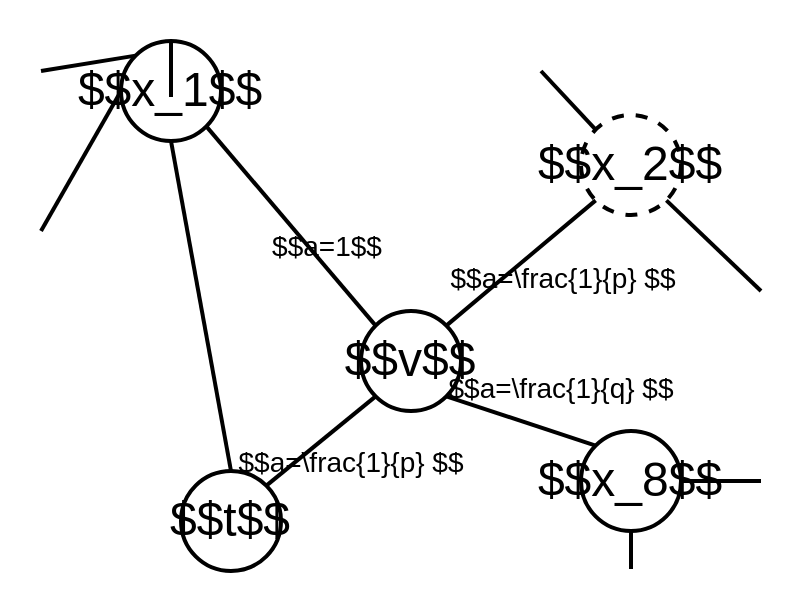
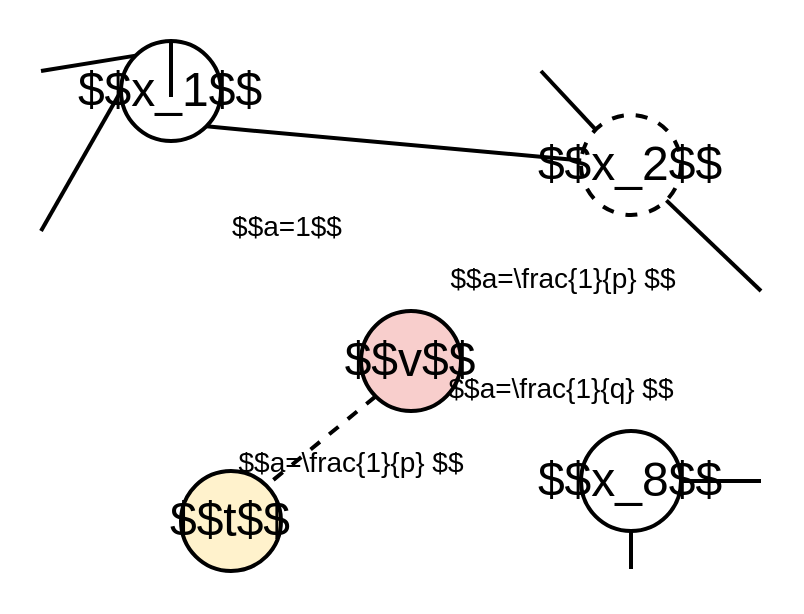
- <mxCell id="7" value="" style="endArrow=none;html=1;rounded=0;fontSize=24;exitX=1;exitY=1;exitDx=0;exitDy=0;entryX=0;entryY=0;entryDx=0;entryDy=0;strokeWidth=2;" edge="1" parent="1" source="2" target="3"><mxGeometry width="50" height="50" relative="1" as="geometry"><mxPoint x="210" y="245" as="sourcePoint" /><mxPoint x="260" y="195" as="targetPoint" /></mxGeometry></mxCell>
+ <mxCell id="7" value="" style="endArrow=none;html=1;rounded=0;fontSize=24;exitX=1;exitY=1;exitDx=0;exitDy=0;strokeWidth=2;" edge="1" parent="1" source="2" target="5"><mxGeometry width="50" height="50" relative="1" as="geometry"><mxPoint x="210" y="245" as="sourcePoint" /><mxPoint x="260" y="195" as="targetPoint" /></mxGeometry></mxCell>
- <mxCell id="19" value="&lt;font style=&quot;font-size: 14px&quot;&gt;$$a=1$$&lt;/font&gt;" style="text;html=1;align=center;verticalAlign=middle;resizable=0;points=[];autosize=1;strokeWidth=2;" vertex="1" parent="1"><mxGeometry x="128" y="113" width="70" height="20" as="geometry" /></mxCell>
+ <mxCell id="19" value="&lt;font style=&quot;font-size: 14px&quot;&gt;$$a=1$$&lt;/font&gt;" style="text;html=1;align=center;verticalAlign=middle;resizable=0;points=[];autosize=1;strokeWidth=2;" vertex="1" parent="1"><mxGeometry x="108" y="103" width="70" height="20" as="geometry" /></mxCell>
- <mxCell id="10" value="" style="endArrow=none;html=1;rounded=0;fontSize=24;exitX=0;exitY=1;exitDx=0;exitDy=0;entryX=1;entryY=0;entryDx=0;entryDy=0;strokeWidth=2;" edge="1" parent="1" source="5" target="3"><mxGeometry width="50" height="50" relative="1" as="geometry"><mxPoint x="232.678" y="207.678" as="sourcePoint" /><mxPoint x="307.322" y="242.322" as="targetPoint" /><Array as="points" /></mxGeometry></mxCell>
- <mxCell id="8" value="" style="endArrow=none;html=1;rounded=0;fontSize=24;entryX=0.5;entryY=1;entryDx=0;entryDy=0;exitX=0.5;exitY=0;exitDx=0;exitDy=0;strokeWidth=2;" edge="1" parent="1" source="4" target="2"><mxGeometry width="50" height="50" relative="1" as="geometry"><mxPoint x="210" y="245" as="sourcePoint" /><mxPoint x="260" y="195" as="targetPoint" /></mxGeometry></mxCell>
- <mxCell id="3" value="&lt;font style=&quot;font-size: 24px&quot;&gt;$$v$$&lt;/font&gt;" style="ellipse;whiteSpace=wrap;html=1;aspect=fixed;strokeWidth=2;" vertex="1" parent="1"><mxGeometry x="180" y="155" width="50" height="50" as="geometry" /></mxCell>
+ <mxCell id="3" value="&lt;font style=&quot;font-size: 24px&quot;&gt;$$v$$&lt;/font&gt;" style="ellipse;whiteSpace=wrap;html=1;aspect=fixed;strokeWidth=2;fillColor=#f8cecc;" vertex="1" parent="1"><mxGeometry x="180" y="155" width="50" height="50" as="geometry" /></mxCell>
- <mxCell id="18" value="" style="endArrow=none;html=1;rounded=0;fontSize=24;exitX=0;exitY=1;exitDx=0;exitDy=0;entryX=1;entryY=0;entryDx=0;entryDy=0;strokeWidth=2;" edge="1" parent="1" source="3" target="4"><mxGeometry width="50" height="50" relative="1" as="geometry"><mxPoint x="360" y="251" as="sourcePoint" /><mxPoint x="400" y="251" as="targetPoint" /><Array as="points" /></mxGeometry></mxCell>
+ <mxCell id="18" value="" style="endArrow=none;html=1;rounded=0;fontSize=24;exitX=0;exitY=1;exitDx=0;exitDy=0;entryX=1;entryY=0;entryDx=0;entryDy=0;strokeWidth=2;dashed=1;" edge="1" parent="1" source="3" target="4"><mxGeometry width="50" height="50" relative="1" as="geometry"><mxPoint x="360" y="251" as="sourcePoint" /><mxPoint x="400" y="251" as="targetPoint" /><Array as="points" /></mxGeometry></mxCell>
- <mxCell id="9" value="" style="endArrow=none;html=1;rounded=0;fontSize=24;exitX=1;exitY=1;exitDx=0;exitDy=0;entryX=0;entryY=0;entryDx=0;entryDy=0;strokeWidth=2;" edge="1" parent="1" source="3" target="6"><mxGeometry width="50" height="50" relative="1" as="geometry"><mxPoint x="112.678" y="117.678" as="sourcePoint" /><mxPoint x="197.322" y="172.322" as="targetPoint" /><Array as="points" /></mxGeometry></mxCell>
- <mxCell id="4" value="&lt;font style=&quot;font-size: 24px&quot;&gt;$$t$$&lt;/font&gt;" style="ellipse;whiteSpace=wrap;html=1;aspect=fixed;strokeWidth=2;" vertex="1" parent="1"><mxGeometry x="90" y="235" width="50" height="50" as="geometry" /></mxCell>
+ <mxCell id="4" value="&lt;font style=&quot;font-size: 24px&quot;&gt;$$t$$&lt;/font&gt;" style="ellipse;whiteSpace=wrap;html=1;aspect=fixed;strokeWidth=2;fillColor=#fff2cc;" vertex="1" parent="1"><mxGeometry x="90" y="235" width="50" height="50" as="geometry" /></mxCell>
